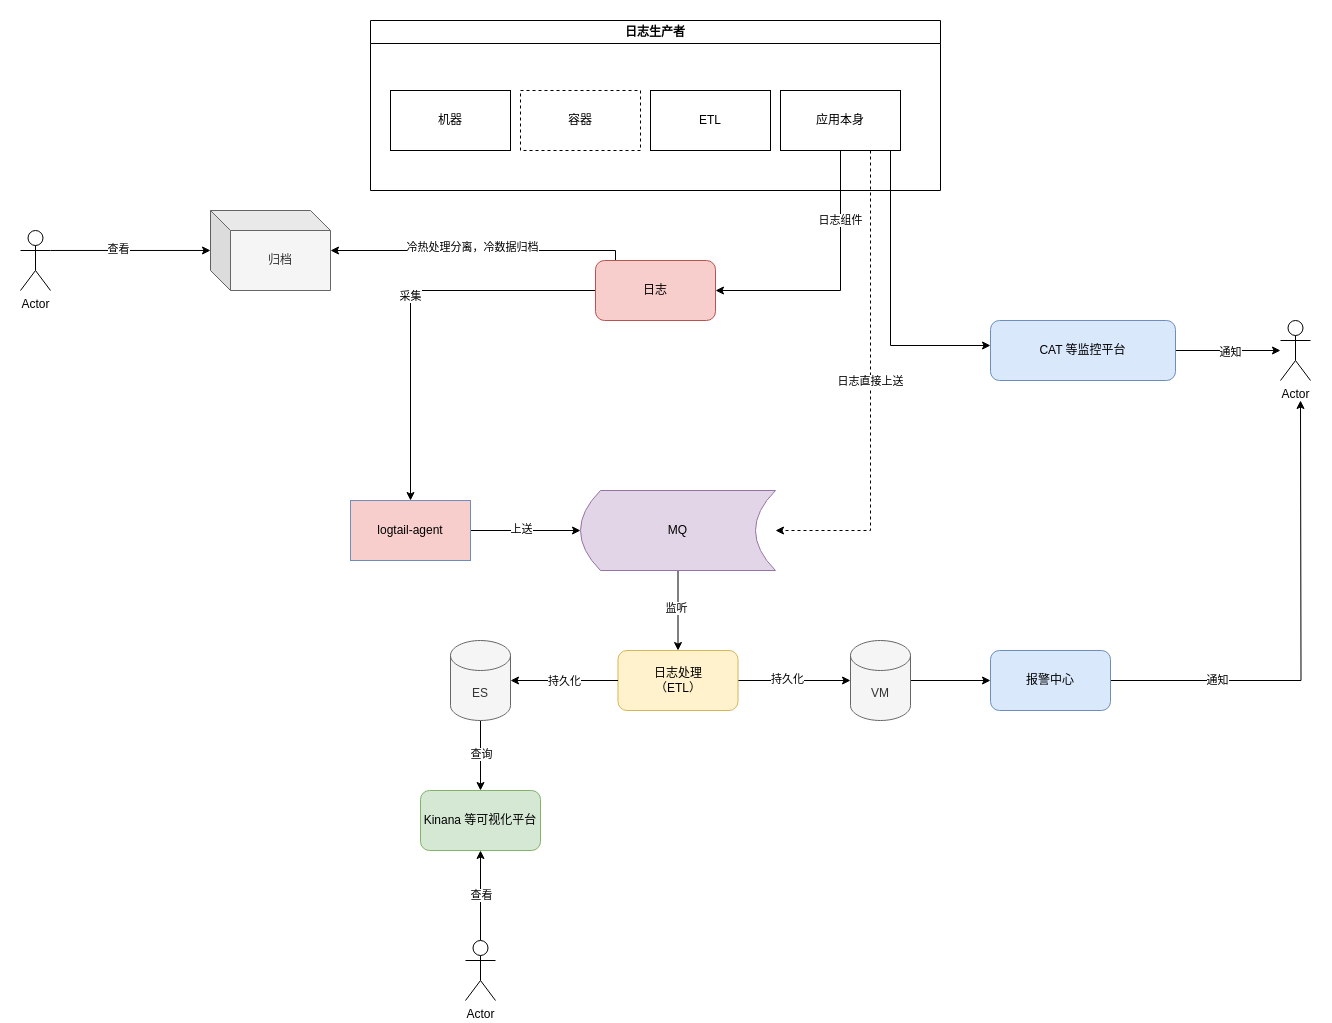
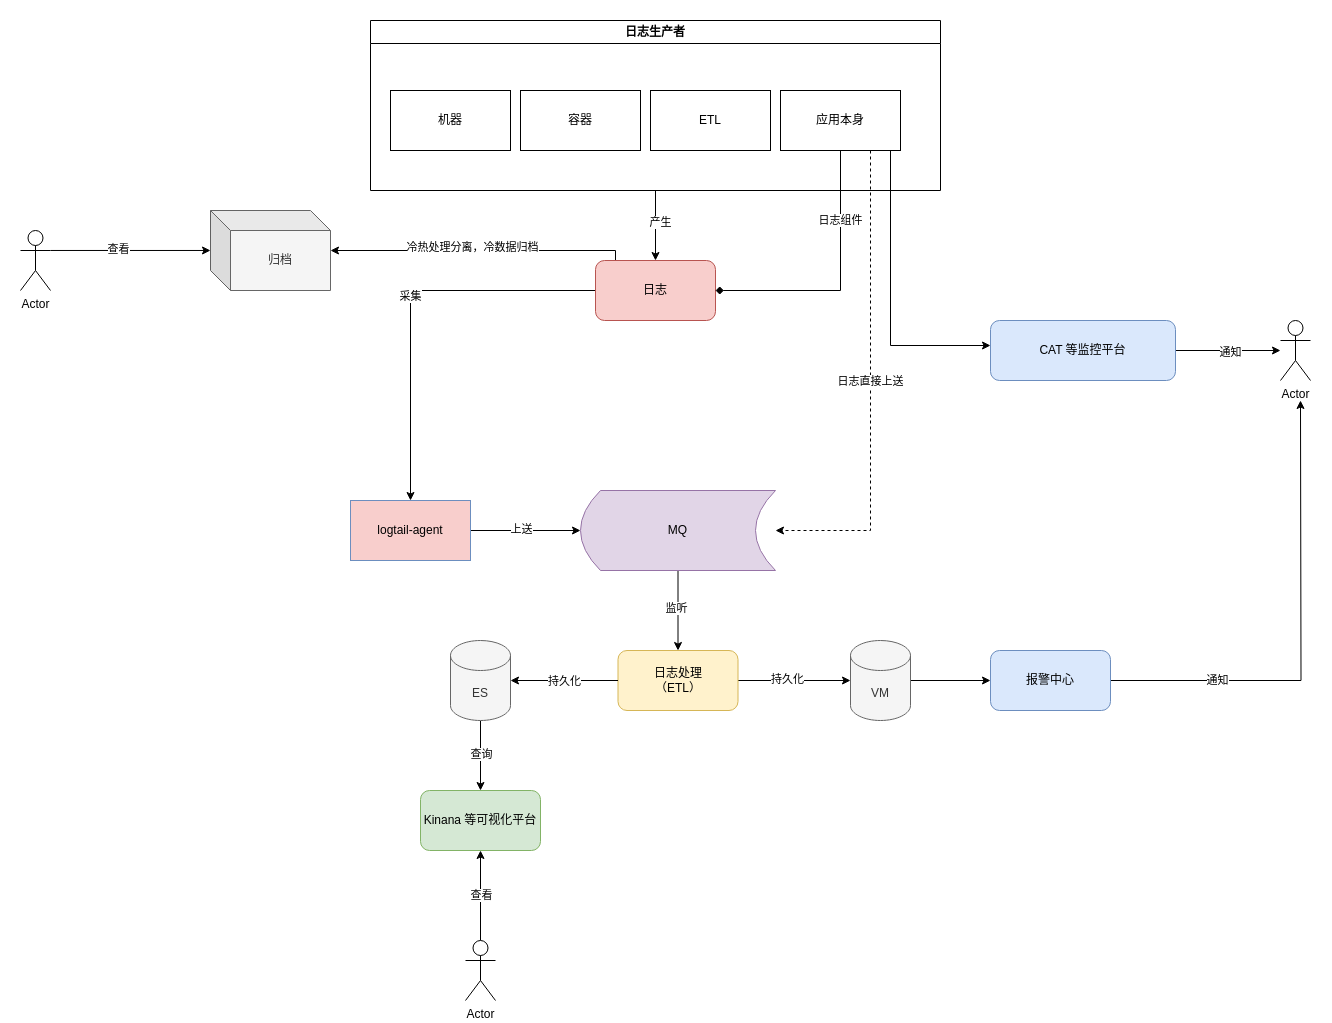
- <mxCell id="7" value="容器" style="rounded=0;whiteSpace=wrap;html=1;dashed=1;" vertex="1" parent="5"><mxGeometry x="130" width="120" height="60" as="geometry" /></mxCell>
+ <mxCell id="7" value="容器" style="rounded=0;whiteSpace=wrap;html=1;" vertex="1" parent="5"><mxGeometry x="130" width="120" height="60" as="geometry" /></mxCell>
+ <mxCell id="2" style="edgeStyle=orthogonalEdgeStyle;rounded=0;orthogonalLoop=1;jettySize=auto;html=1;exitX=0.5;exitY=1;exitDx=0;exitDy=0;entryX=0.5;entryY=0;entryDx=0;entryDy=0;" edge="1" parent="1" source="4" target="14"><mxGeometry relative="1" as="geometry" /></mxCell>
+ <mxCell id="3" value="产生" style="edgeLabel;html=1;align=center;verticalAlign=middle;resizable=0;points=[];" vertex="1" connectable="0" parent="2"><mxGeometry x="-0.114" y="4" relative="1" as="geometry"><mxPoint as="offset" /></mxGeometry></mxCell>
- <mxCell id="15" style="edgeStyle=orthogonalEdgeStyle;rounded=0;orthogonalLoop=1;jettySize=auto;html=1;exitX=0.5;exitY=1;exitDx=0;exitDy=0;entryX=1;entryY=0.5;entryDx=0;entryDy=0;" edge="1" parent="1" source="9" target="14"><mxGeometry relative="1" as="geometry" /></mxCell>
+ <mxCell id="15" style="edgeStyle=orthogonalEdgeStyle;rounded=0;orthogonalLoop=1;jettySize=auto;html=1;exitX=0.5;exitY=1;exitDx=0;exitDy=0;entryX=1;entryY=0.5;entryDx=0;entryDy=0;endArrow=diamond;" edge="1" parent="1" source="9" target="14"><mxGeometry relative="1" as="geometry" /></mxCell>
